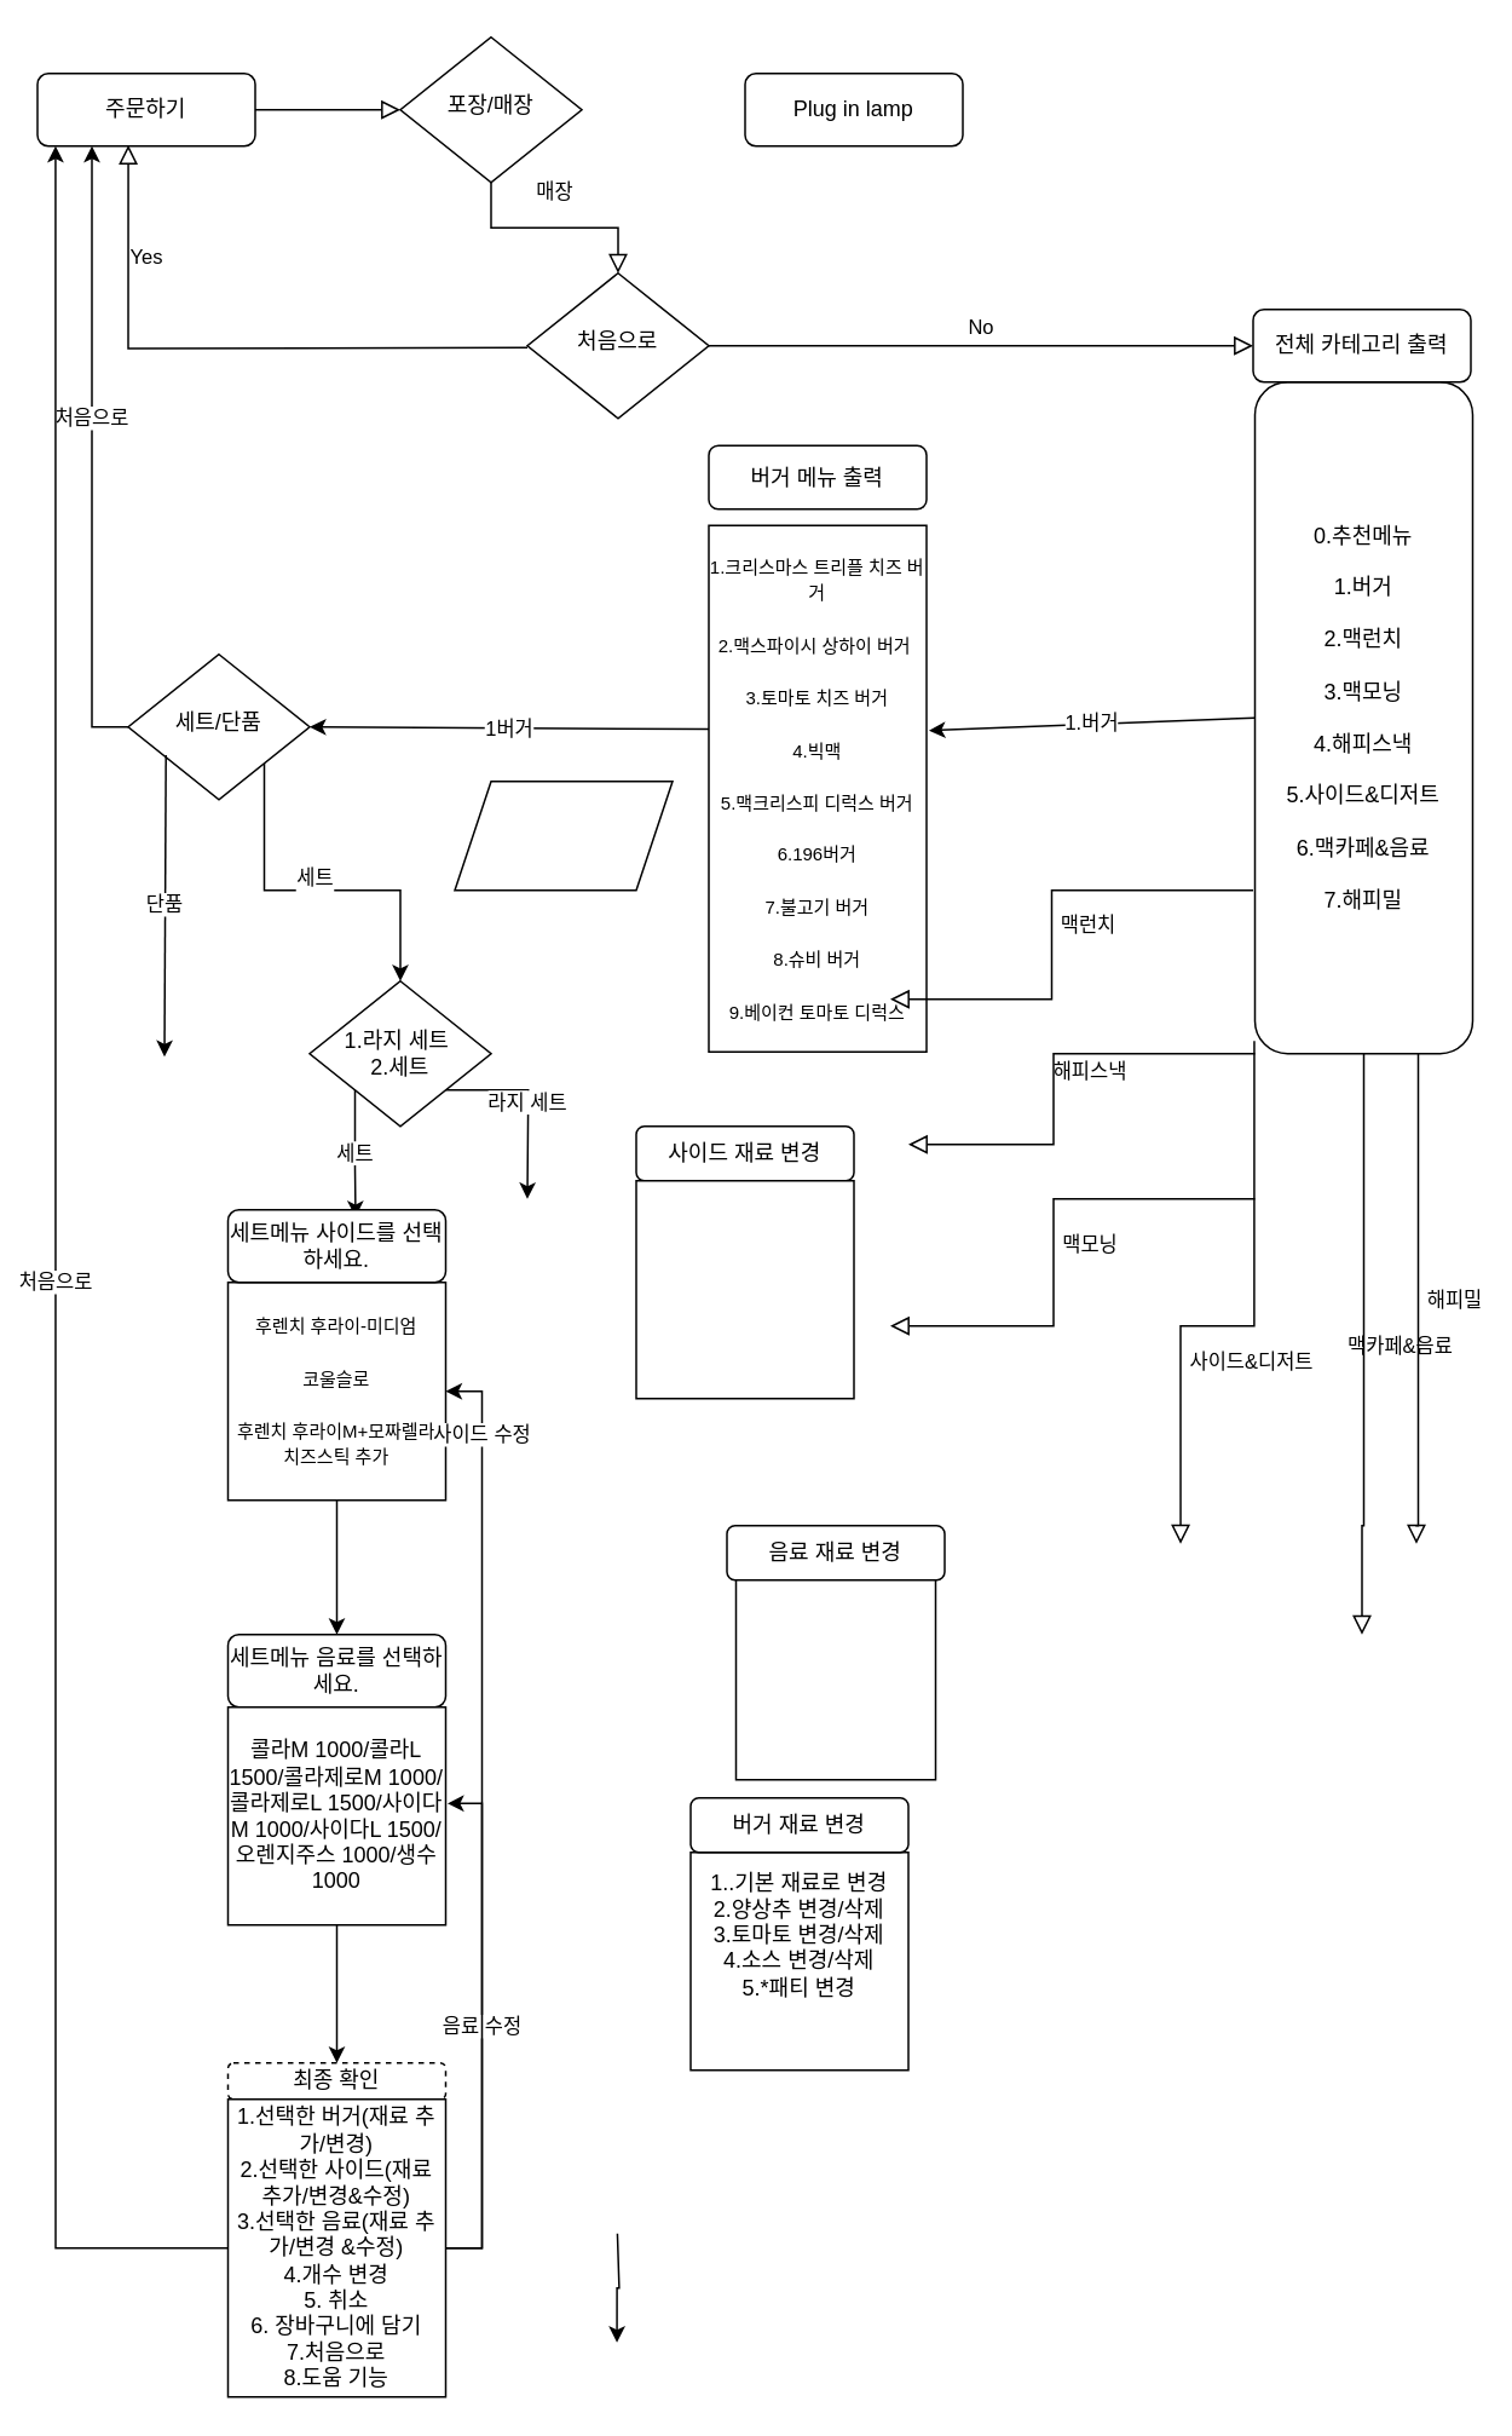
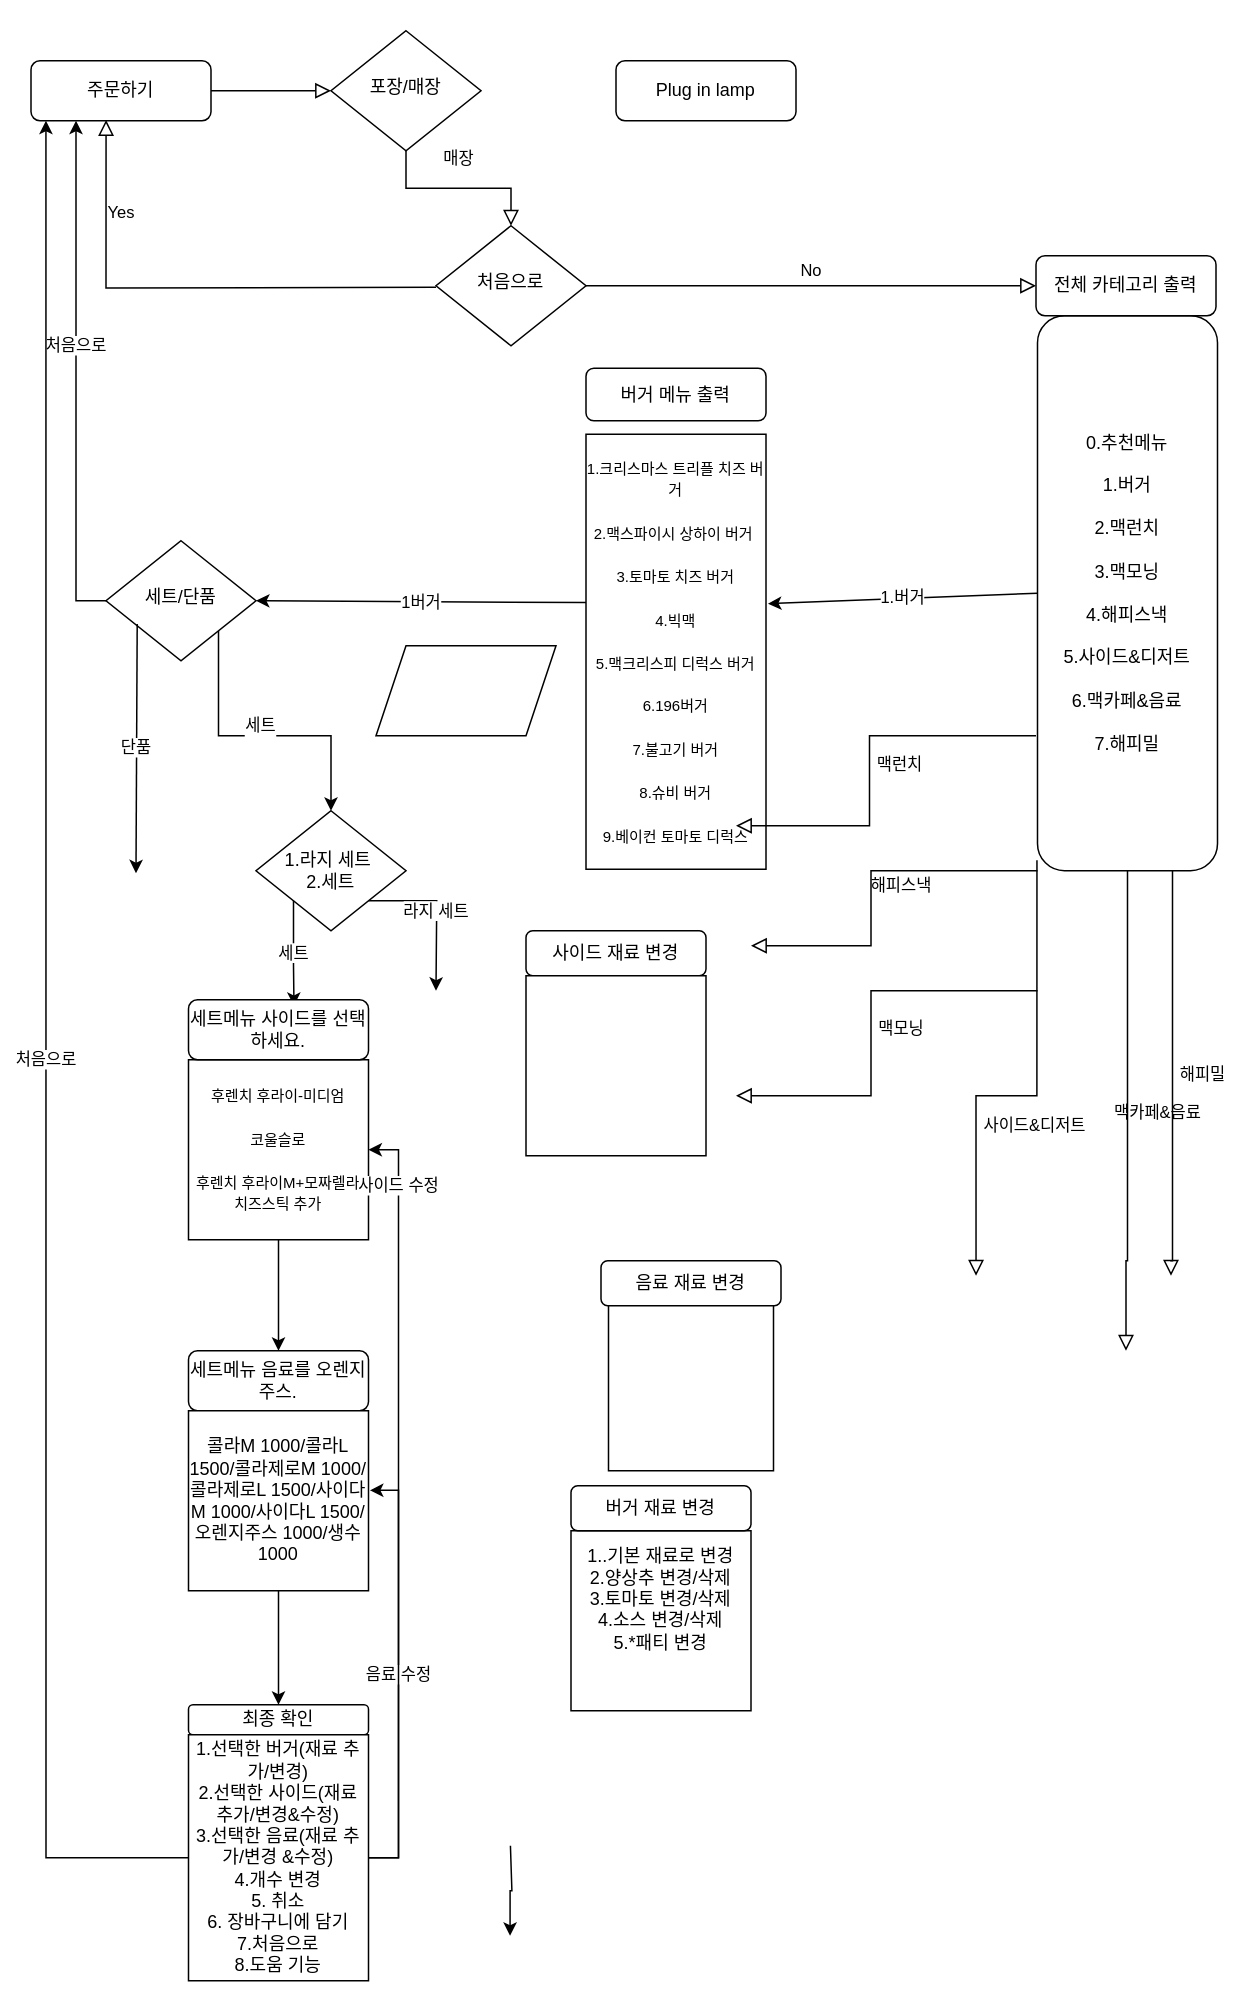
- <mxCell id="36" value="세트메뉴 음료를 선택하세요." style="rounded=1;whiteSpace=wrap;html=1;" vertex="1" parent="32"><mxGeometry y="234" width="120" height="40" as="geometry" /></mxCell>
+ <mxCell id="36" value="세트메뉴 음료를 오렌지주스." style="rounded=1;whiteSpace=wrap;html=1;" vertex="1" parent="32"><mxGeometry y="234" width="120" height="40" as="geometry" /></mxCell>
- <mxCell id="37" value="최종 확인" style="rounded=1;whiteSpace=wrap;html=1;dashed=1;" vertex="1" parent="32"><mxGeometry y="470" width="120" height="20" as="geometry" /></mxCell>
+ <mxCell id="37" value="최종 확인" style="rounded=1;whiteSpace=wrap;html=1;" vertex="1" parent="32"><mxGeometry y="470" width="120" height="20" as="geometry" /></mxCell>
